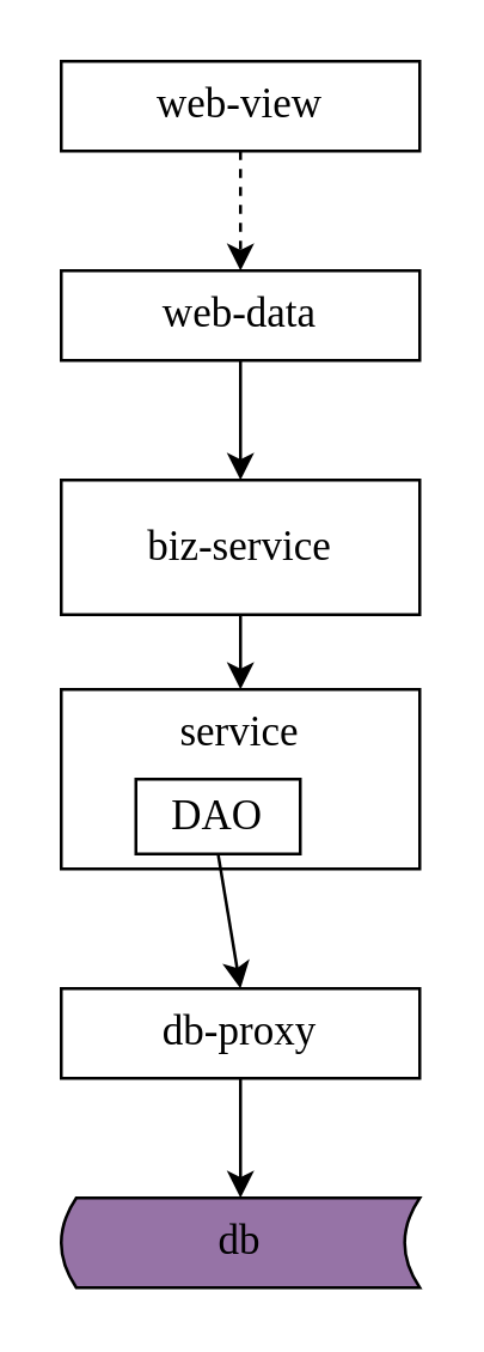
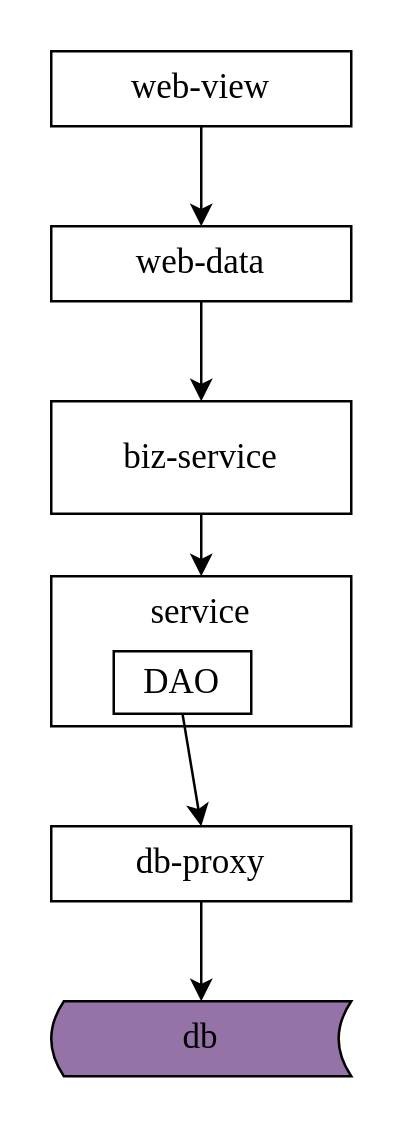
- <mxCell id="11" style="edgeStyle=none;rounded=0;orthogonalLoop=1;jettySize=auto;html=1;exitX=0.5;exitY=1;exitDx=0;exitDy=0;entryX=0.5;entryY=0;entryDx=0;entryDy=0;fontFamily=Verdana;fontSize=14;dashed=1;" edge="1" parent="1" source="12" target="8"><mxGeometry relative="1" as="geometry" /></mxCell>
+ <mxCell id="11" style="edgeStyle=none;rounded=0;orthogonalLoop=1;jettySize=auto;html=1;exitX=0.5;exitY=1;exitDx=0;exitDy=0;entryX=0.5;entryY=0;entryDx=0;entryDy=0;fontFamily=Verdana;fontSize=14;" edge="1" parent="1" source="12" target="8"><mxGeometry relative="1" as="geometry" /></mxCell>
